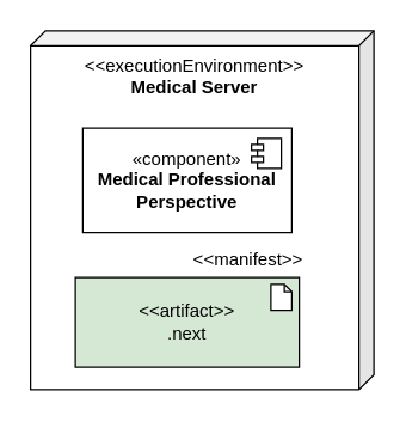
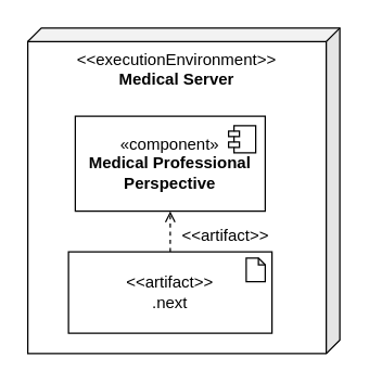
+ <mxCell id="5" style="edgeStyle=orthogonalEdgeStyle;rounded=0;orthogonalLoop=1;jettySize=auto;html=1;exitX=0.5;exitY=0;exitDx=0;exitDy=0;entryX=0.5;entryY=1;entryDx=0;entryDy=0;endArrow=open;endFill=0;dashed=1;" edge="1" parent="1" source="6" target="3"><mxGeometry relative="1" as="geometry" /></mxCell>
- <mxCell id="8" value="&amp;lt;&amp;lt;manifest&amp;gt;&amp;gt;" style="text;html=1;strokeColor=none;fillColor=none;align=center;verticalAlign=middle;whiteSpace=wrap;rounded=0;" vertex="1" parent="1"><mxGeometry x="123" y="158" width="86" height="30" as="geometry" /></mxCell>
+ <mxCell id="8" value="&amp;lt;&amp;lt;artifact&amp;gt;&amp;gt;" style="text;html=1;strokeColor=none;fillColor=none;align=center;verticalAlign=middle;whiteSpace=wrap;rounded=0;" vertex="1" parent="1"><mxGeometry x="123" y="158" width="86" height="30" as="geometry" /></mxCell>
- <mxCell id="6" value="&amp;lt;&amp;lt;artifact&amp;gt;&amp;gt;&lt;br&gt;.next" style="html=1;align=center;verticalAlign=middle;dashed=0;whiteSpace=wrap;fillColor=#d5e8d4;" vertex="1" parent="1"><mxGeometry x="50" y="185" width="150" height="60" as="geometry" /></mxCell>
+ <mxCell id="6" value="&amp;lt;&amp;lt;artifact&amp;gt;&amp;gt;&lt;br&gt;.next" style="html=1;align=center;verticalAlign=middle;dashed=0;whiteSpace=wrap;" vertex="1" parent="1"><mxGeometry x="50" y="185" width="150" height="60" as="geometry" /></mxCell>
